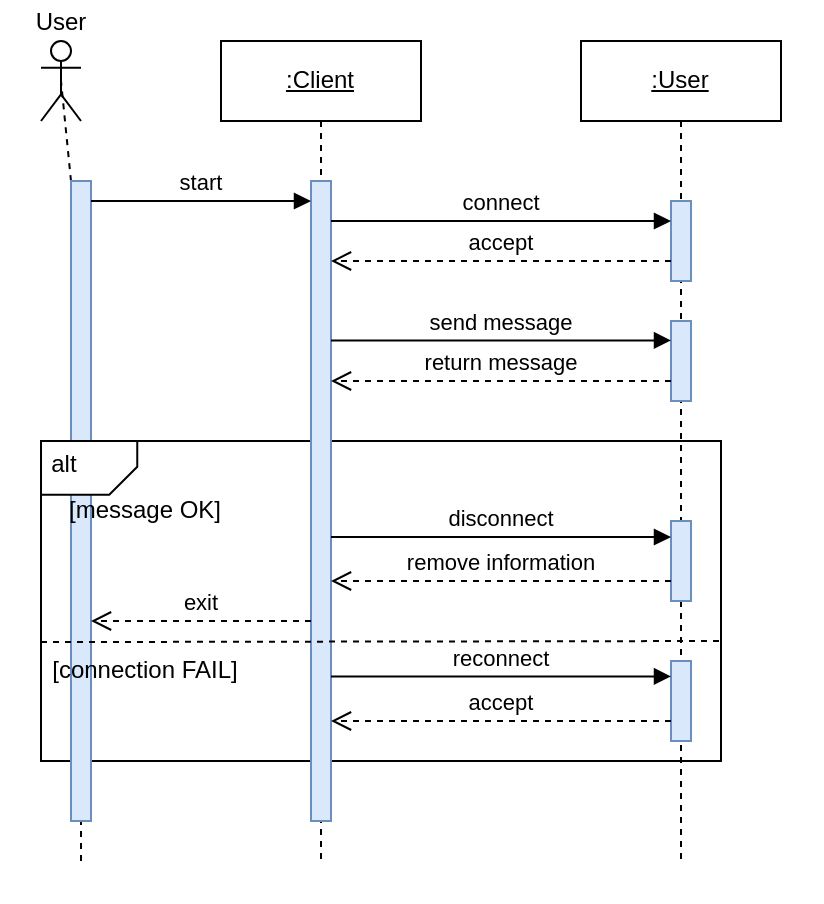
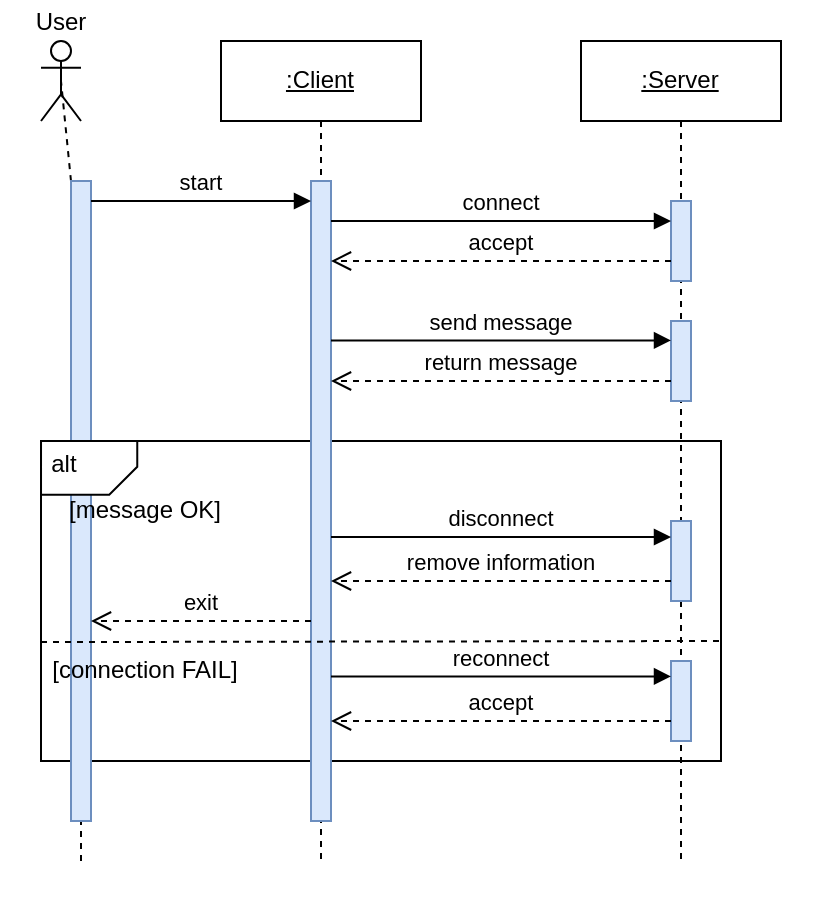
- <mxCell id="5" value="&lt;u&gt;:User&lt;/u&gt;" style="shape=umlLifeline;perimeter=lifelinePerimeter;whiteSpace=wrap;html=1;container=0;dropTarget=0;collapsible=0;recursiveResize=0;outlineConnect=0;portConstraint=eastwest;newEdgeStyle={&quot;edgeStyle&quot;:&quot;elbowEdgeStyle&quot;,&quot;elbow&quot;:&quot;vertical&quot;,&quot;curved&quot;:0,&quot;rounded&quot;:0};" parent="1" vertex="1"><mxGeometry x="290" y="20" width="100" height="410" as="geometry" /></mxCell>
+ <mxCell id="5" value="&lt;u&gt;:Server&lt;/u&gt;" style="shape=umlLifeline;perimeter=lifelinePerimeter;whiteSpace=wrap;html=1;container=0;dropTarget=0;collapsible=0;recursiveResize=0;outlineConnect=0;portConstraint=eastwest;newEdgeStyle={&quot;edgeStyle&quot;:&quot;elbowEdgeStyle&quot;,&quot;elbow&quot;:&quot;vertical&quot;,&quot;curved&quot;:0,&quot;rounded&quot;:0};" parent="1" vertex="1"><mxGeometry x="290" y="20" width="100" height="410" as="geometry" /></mxCell>
